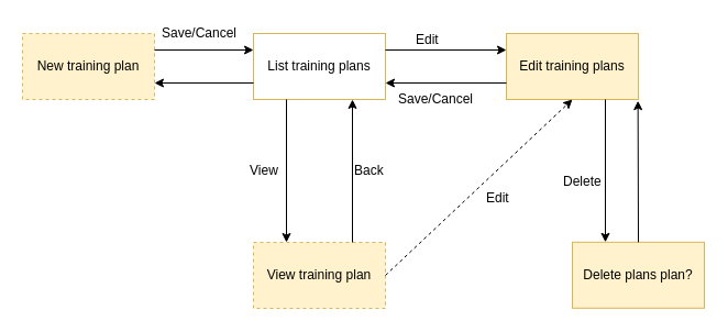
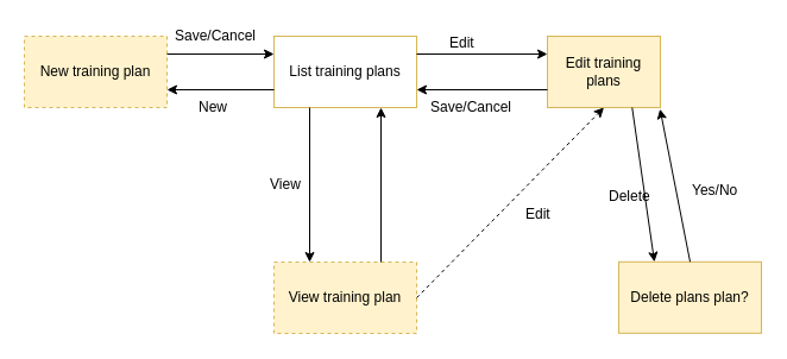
- <mxCell id="4" value="Edit training plans" style="rounded=0;whiteSpace=wrap;html=1;fillColor=#fff2cc;strokeColor=#d6b656;" parent="1" vertex="1"><mxGeometry x="460" y="30" width="120" height="60" as="geometry" /></mxCell>
+ <mxCell id="4" value="Edit training plans" style="rounded=0;whiteSpace=wrap;html=1;fillColor=#fff2cc;strokeColor=#d6b656;" parent="1" vertex="1"><mxGeometry x="460" y="30" width="95" height="60" as="geometry" /></mxCell>
+ <mxCell id="10" value="New" style="text;html=1;resizable=0;points=[];autosize=1;align=left;verticalAlign=top;spacingTop=-4;" parent="1" vertex="1"><mxGeometry x="165" y="80" width="40" height="20" as="geometry" /></mxCell>
- <mxCell id="18" value="Back" style="text;html=1;resizable=0;points=[];autosize=1;align=left;verticalAlign=top;spacingTop=-4;" parent="1" vertex="1"><mxGeometry x="320" y="145" width="40" height="20" as="geometry" /></mxCell>
+ <mxCell id="22" value="Yes/No" style="text;html=1;resizable=0;points=[];autosize=1;align=left;verticalAlign=top;spacingTop=-4;" parent="1" vertex="1"><mxGeometry x="580" y="149.8" width="50" height="20" as="geometry" /></mxCell>
